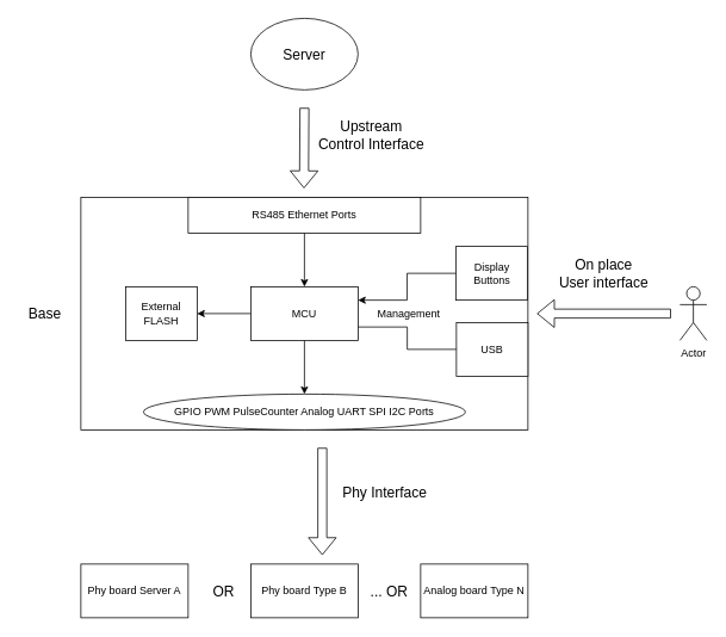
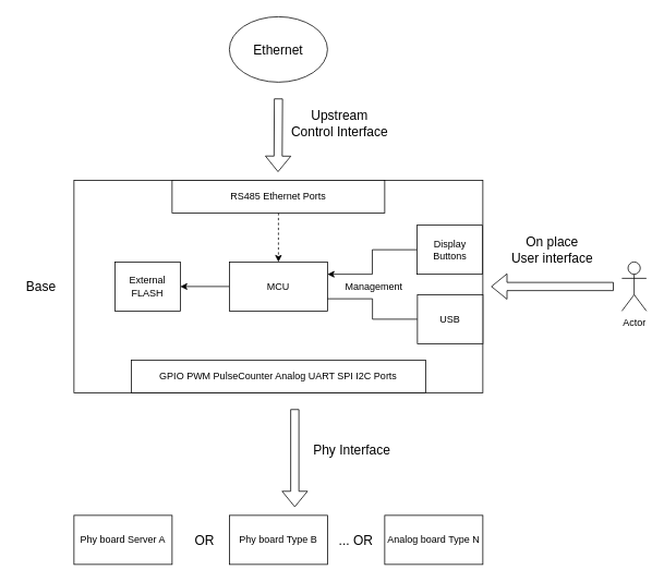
- <mxCell id="12" value="Server" style="ellipse;whiteSpace=wrap;html=1;fontSize=16;" vertex="1" parent="1"><mxGeometry x="280" y="20" width="120" height="80" as="geometry" /></mxCell>
+ <mxCell id="12" value="Ethernet" style="ellipse;whiteSpace=wrap;html=1;fontSize=16;" vertex="1" parent="1"><mxGeometry x="280" y="20" width="120" height="80" as="geometry" /></mxCell>
- <mxCell id="3" style="edgeStyle=orthogonalEdgeStyle;rounded=0;orthogonalLoop=1;jettySize=auto;html=1;entryX=0.5;entryY=0;entryDx=0;entryDy=0;" edge="1" parent="1" source="4" target="7"><mxGeometry relative="1" as="geometry" /></mxCell>
+ <mxCell id="3" style="edgeStyle=orthogonalEdgeStyle;rounded=0;orthogonalLoop=1;jettySize=auto;html=1;entryX=0.5;entryY=0;entryDx=0;entryDy=0;dashed=1;" edge="1" parent="1" source="4" target="7"><mxGeometry relative="1" as="geometry" /></mxCell>
- <mxCell id="5" style="edgeStyle=orthogonalEdgeStyle;rounded=0;orthogonalLoop=1;jettySize=auto;html=1;entryX=0.5;entryY=0;entryDx=0;entryDy=0;" edge="1" parent="1" source="7" target="8"><mxGeometry relative="1" as="geometry" /></mxCell>
- <mxCell id="8" value="GPIO PWM PulseCounter Analog UART SPI I2C Ports" style="ellipse;whiteSpace=wrap;html=1;" vertex="1" parent="1"><mxGeometry x="160" y="440" width="360" height="40" as="geometry" /></mxCell>
+ <mxCell id="8" value="GPIO PWM PulseCounter Analog UART SPI I2C Ports" style="rounded=0;whiteSpace=wrap;html=1;" vertex="1" parent="1"><mxGeometry x="160" y="440" width="360" height="40" as="geometry" /></mxCell>
